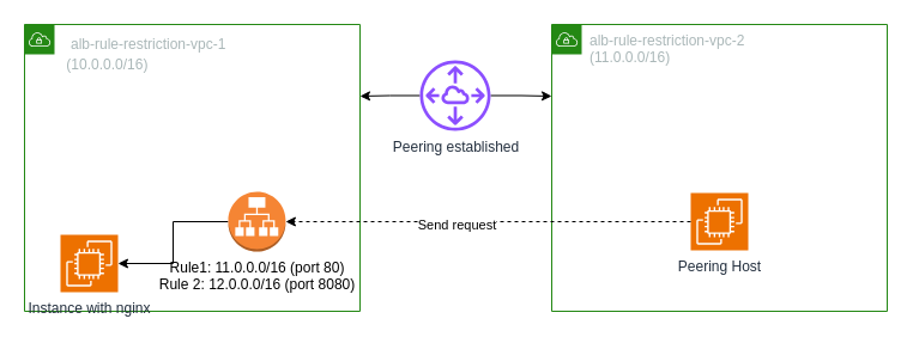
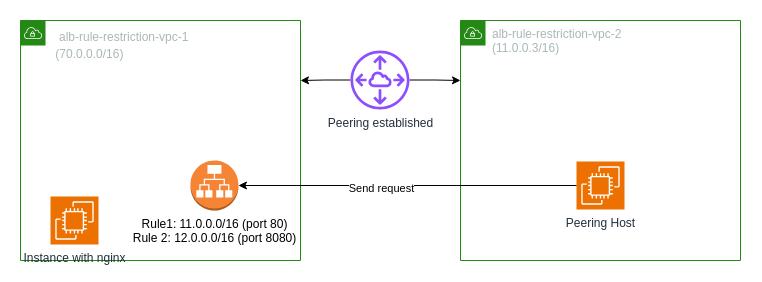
- <mxCell id="2" value="&lt;span&gt;&lt;/span&gt;&lt;span&gt;&lt;/span&gt;&lt;table aria-labelledby=&quot;heading65-1700454550009-3639&quot; aria-rowcount=&quot;-1&quot; role=&quot;table&quot; class=&quot;awsui_table_wih1l_51dxw_144 awsui_table-layout-fixed_wih1l_51dxw_150&quot;&gt;&lt;tbody&gt;&lt;tr data-selection-item=&quot;item&quot; class=&quot;awsui_row_wih1l_51dxw_301 awsui_row-selected_wih1l_51dxw_302&quot;&gt;&lt;td class=&quot;awsui_selection-control_wih1l_51dxw_221 awsui_body-cell_c6tup_t94xq_93 awsui_body-cell-last-row_c6tup_t94xq_148 awsui_body-cell-selected_c6tup_t94xq_148 awsui_has-selection_c6tup_t94xq_139&quot;&gt;&lt;br&gt;&lt;/td&gt;&lt;td class=&quot;awsui_body-cell_c6tup_t94xq_93 awsui_body-cell-last-row_c6tup_t94xq_148 awsui_body-cell-selected_c6tup_t94xq_148&quot;&gt;&lt;span style=&quot;display: flex;&quot;&gt;&lt;span style=&quot;overflow: hidden; text-overflow: ellipsis;&quot; class=&quot;&quot; tabindex=&quot;0&quot;&gt;alb-rule-restriction-vpc-1&lt;/span&gt;&lt;/span&gt;&lt;/td&gt;&lt;/tr&gt;&lt;/tbody&gt;&lt;/table&gt;&amp;nbsp;(10.0.0.0/16)" style="points=[[0,0],[0.25,0],[0.5,0],[0.75,0],[1,0],[1,0.25],[1,0.5],[1,0.75],[1,1],[0.75,1],[0.5,1],[0.25,1],[0,1],[0,0.75],[0,0.5],[0,0.25]];outlineConnect=0;gradientColor=none;html=1;whiteSpace=wrap;fontSize=12;fontStyle=0;container=1;pointerEvents=0;collapsible=0;recursiveResize=0;shape=mxgraph.aws4.group;grIcon=mxgraph.aws4.group_vpc;strokeColor=#248814;fillColor=none;verticalAlign=top;align=left;spacingLeft=30;fontColor=#AAB7B8;dashed=0;" vertex="1" parent="1"><mxGeometry x="20" y="20" width="280" height="240" as="geometry" /></mxCell>
+ <mxCell id="2" value="&lt;span&gt;&lt;/span&gt;&lt;span&gt;&lt;/span&gt;&lt;table aria-labelledby=&quot;heading65-1700454550009-3639&quot; aria-rowcount=&quot;-1&quot; role=&quot;table&quot; class=&quot;awsui_table_wih1l_51dxw_144 awsui_table-layout-fixed_wih1l_51dxw_150&quot;&gt;&lt;tbody&gt;&lt;tr data-selection-item=&quot;item&quot; class=&quot;awsui_row_wih1l_51dxw_301 awsui_row-selected_wih1l_51dxw_302&quot;&gt;&lt;td class=&quot;awsui_selection-control_wih1l_51dxw_221 awsui_body-cell_c6tup_t94xq_93 awsui_body-cell-last-row_c6tup_t94xq_148 awsui_body-cell-selected_c6tup_t94xq_148 awsui_has-selection_c6tup_t94xq_139&quot;&gt;&lt;br&gt;&lt;/td&gt;&lt;td class=&quot;awsui_body-cell_c6tup_t94xq_93 awsui_body-cell-last-row_c6tup_t94xq_148 awsui_body-cell-selected_c6tup_t94xq_148&quot;&gt;&lt;span style=&quot;display: flex;&quot;&gt;&lt;span style=&quot;overflow: hidden; text-overflow: ellipsis;&quot; class=&quot;&quot; tabindex=&quot;0&quot;&gt;alb-rule-restriction-vpc-1&lt;/span&gt;&lt;/span&gt;&lt;/td&gt;&lt;/tr&gt;&lt;/tbody&gt;&lt;/table&gt;&amp;nbsp;(70.0.0.0/16)" style="points=[[0,0],[0.25,0],[0.5,0],[0.75,0],[1,0],[1,0.25],[1,0.5],[1,0.75],[1,1],[0.75,1],[0.5,1],[0.25,1],[0,1],[0,0.75],[0,0.5],[0,0.25]];outlineConnect=0;gradientColor=none;html=1;whiteSpace=wrap;fontSize=12;fontStyle=0;container=1;pointerEvents=0;collapsible=0;recursiveResize=0;shape=mxgraph.aws4.group;grIcon=mxgraph.aws4.group_vpc;strokeColor=#248814;fillColor=none;verticalAlign=top;align=left;spacingLeft=30;fontColor=#AAB7B8;dashed=0;" vertex="1" parent="1"><mxGeometry x="20" y="20" width="280" height="240" as="geometry" /></mxCell>
- <mxCell id="6" value="&lt;div&gt;alb-rule-restriction-vpc-2&lt;/div&gt;&lt;div&gt;(11.0.0.0/16)&lt;/div&gt;" style="points=[[0,0],[0.25,0],[0.5,0],[0.75,0],[1,0],[1,0.25],[1,0.5],[1,0.75],[1,1],[0.75,1],[0.5,1],[0.25,1],[0,1],[0,0.75],[0,0.5],[0,0.25]];outlineConnect=0;gradientColor=none;html=1;whiteSpace=wrap;fontSize=12;fontStyle=0;container=1;pointerEvents=0;collapsible=0;recursiveResize=0;shape=mxgraph.aws4.group;grIcon=mxgraph.aws4.group_vpc;strokeColor=#248814;fillColor=none;verticalAlign=top;align=left;spacingLeft=30;fontColor=#AAB7B8;dashed=0;" vertex="1" parent="1"><mxGeometry x="460" y="20" width="280" height="240" as="geometry" /></mxCell>
+ <mxCell id="6" value="&lt;div&gt;alb-rule-restriction-vpc-2&lt;/div&gt;&lt;div&gt;(11.0.0.3/16)&lt;/div&gt;" style="points=[[0,0],[0.25,0],[0.5,0],[0.75,0],[1,0],[1,0.25],[1,0.5],[1,0.75],[1,1],[0.75,1],[0.5,1],[0.25,1],[0,1],[0,0.75],[0,0.5],[0,0.25]];outlineConnect=0;gradientColor=none;html=1;whiteSpace=wrap;fontSize=12;fontStyle=0;container=1;pointerEvents=0;collapsible=0;recursiveResize=0;shape=mxgraph.aws4.group;grIcon=mxgraph.aws4.group_vpc;strokeColor=#248814;fillColor=none;verticalAlign=top;align=left;spacingLeft=30;fontColor=#AAB7B8;dashed=0;" vertex="1" parent="1"><mxGeometry x="460" y="20" width="280" height="240" as="geometry" /></mxCell>
- <mxCell id="11" style="edgeStyle=orthogonalEdgeStyle;rounded=0;orthogonalLoop=1;jettySize=auto;html=1;dashed=1;" edge="1" parent="1" source="7" target="4"><mxGeometry relative="1" as="geometry" /></mxCell>
+ <mxCell id="11" style="edgeStyle=orthogonalEdgeStyle;rounded=0;orthogonalLoop=1;jettySize=auto;html=1;" edge="1" parent="1" source="7" target="4"><mxGeometry relative="1" as="geometry" /></mxCell>
- <mxCell id="3" style="edgeStyle=orthogonalEdgeStyle;rounded=0;orthogonalLoop=1;jettySize=auto;html=1;" edge="1" parent="2" source="4" target="5"><mxGeometry relative="1" as="geometry" /></mxCell>
